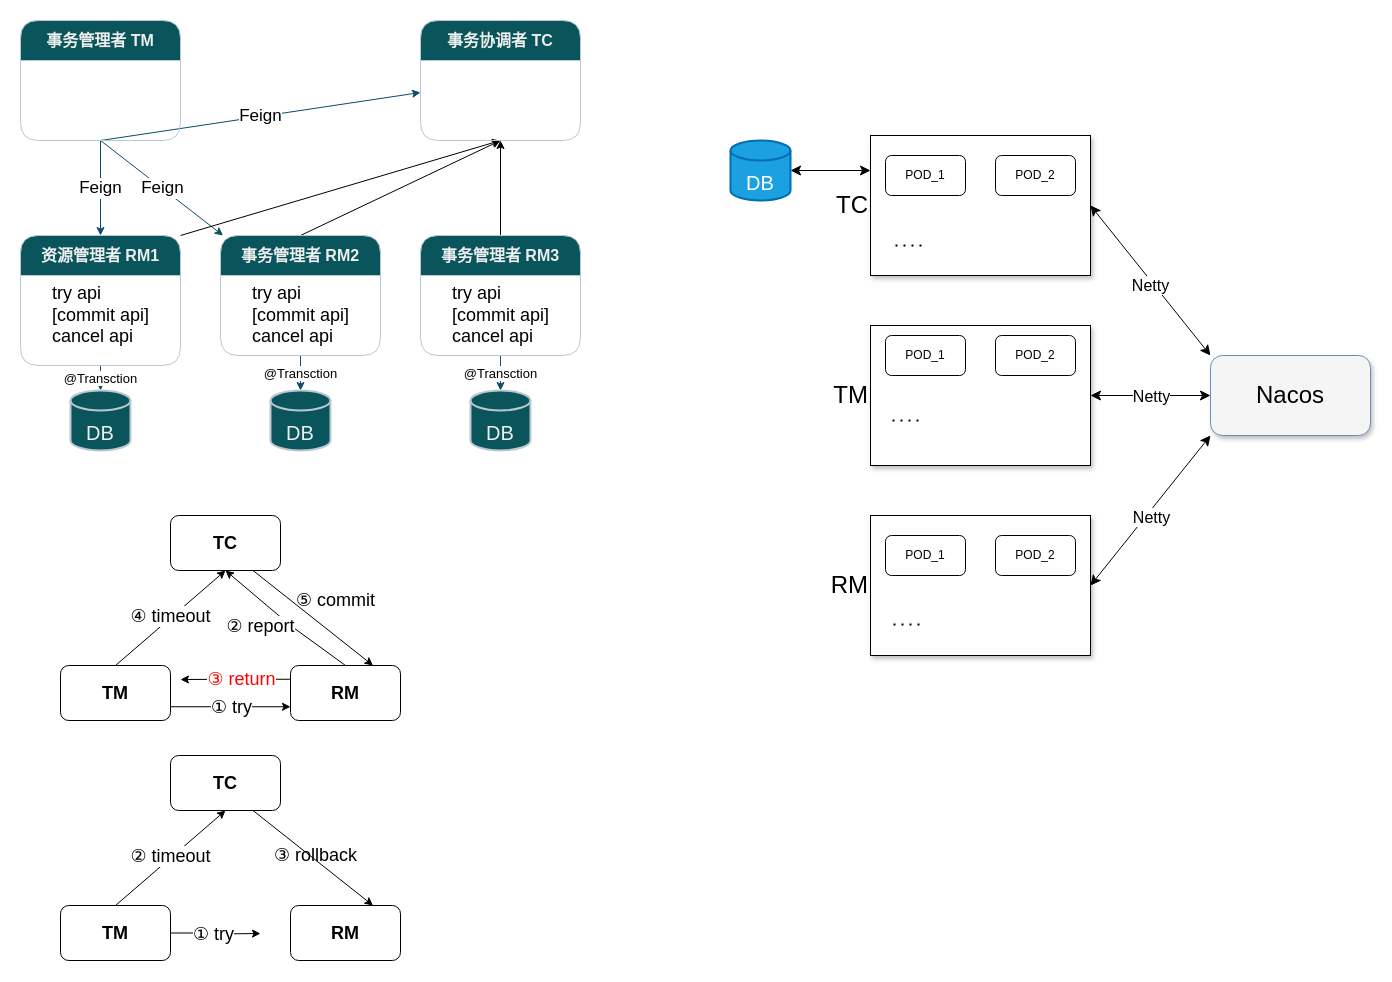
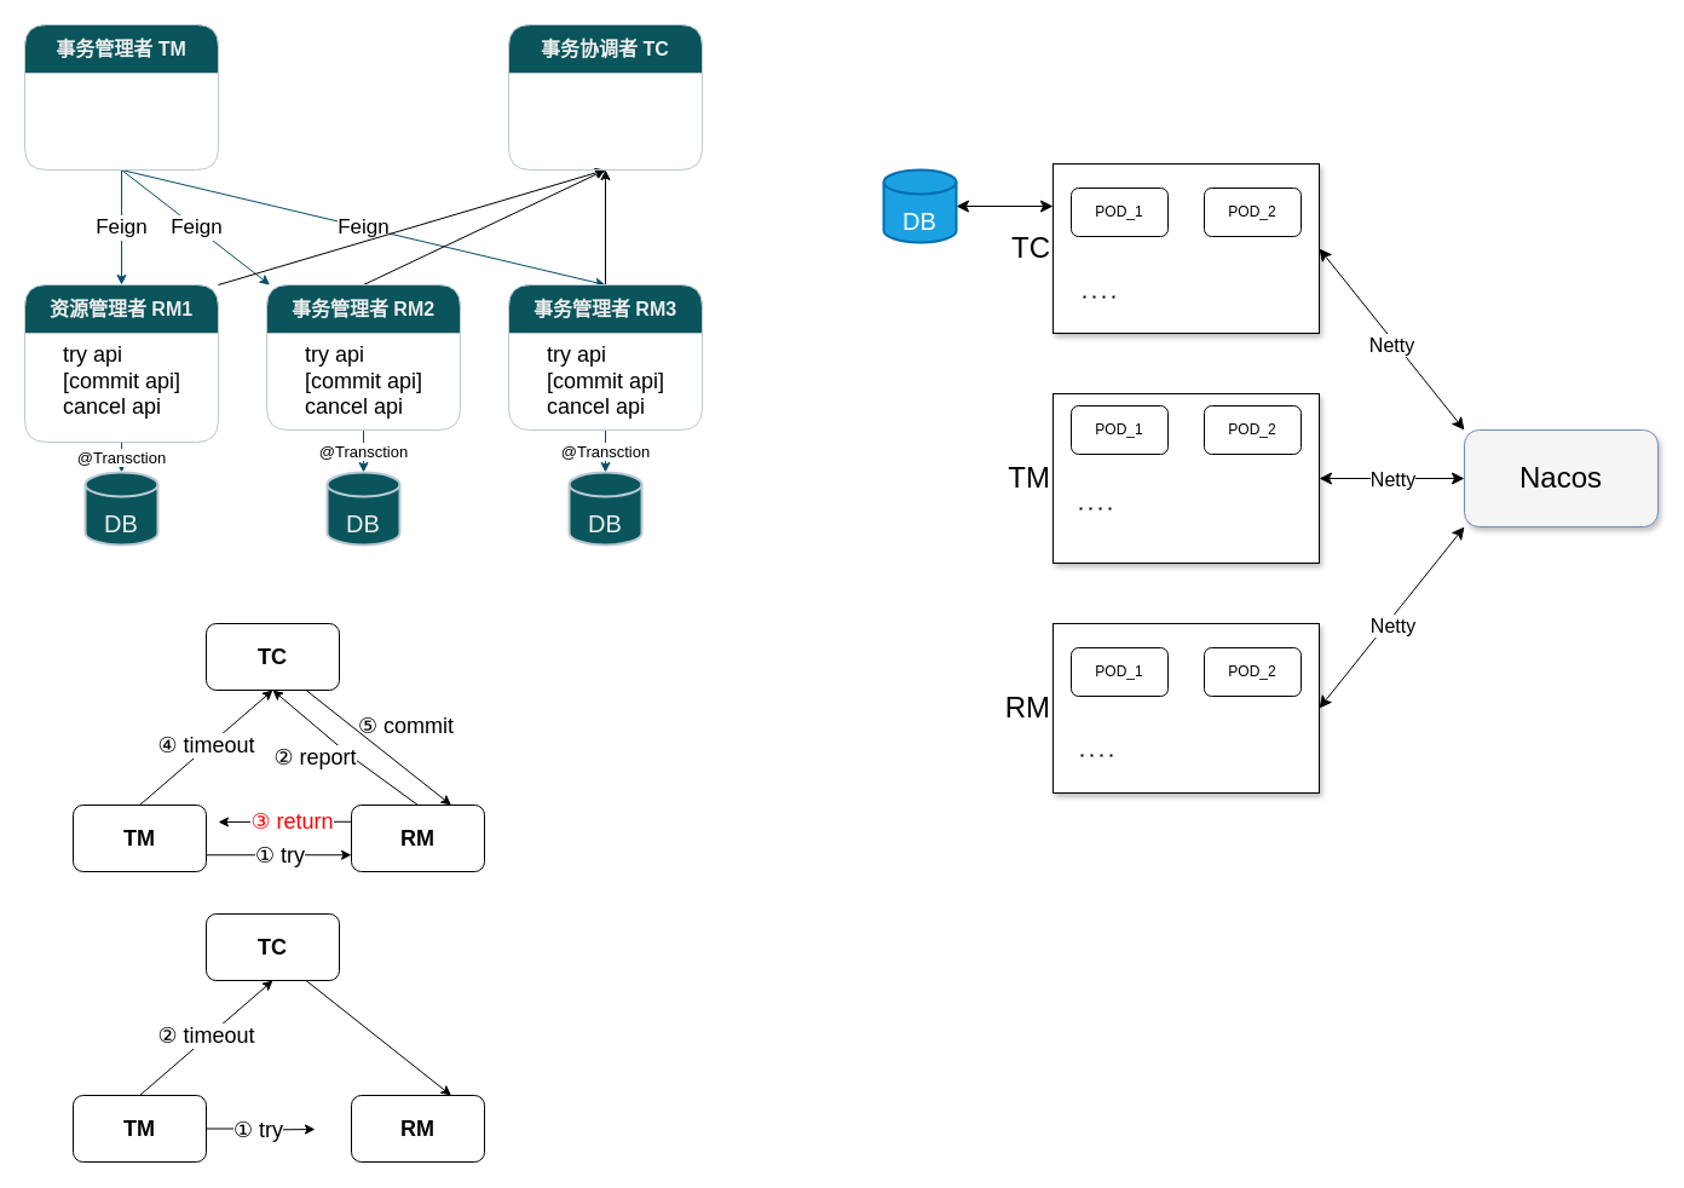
- <mxCell id="4" value="Feign" style="rounded=0;orthogonalLoop=1;jettySize=auto;html=1;exitX=0.5;exitY=1;exitDx=0;exitDy=0;strokeColor=#0B4D6A;fontSize=17;" parent="1" source="5" target="63" edge="1"><mxGeometry relative="1" as="geometry" /></mxCell>
+ <mxCell id="4" value="Feign" style="rounded=0;orthogonalLoop=1;jettySize=auto;html=1;exitX=0.5;exitY=1;exitDx=0;exitDy=0;entryX=0.5;entryY=0;entryDx=0;entryDy=0;strokeColor=#0B4D6A;fontSize=17;" parent="1" source="5" target="16" edge="1"><mxGeometry relative="1" as="geometry" /></mxCell>
- <mxCell id="62" value="&lt;font style=&quot;font-size: 18px;&quot;&gt;③ rollback&lt;/font&gt;" style="text;html=1;align=center;verticalAlign=middle;resizable=0;points=[];autosize=1;strokeColor=none;fillColor=none;" vertex="1" parent="1"><mxGeometry x="260" y="835" width="110" height="40" as="geometry" /></mxCell>
